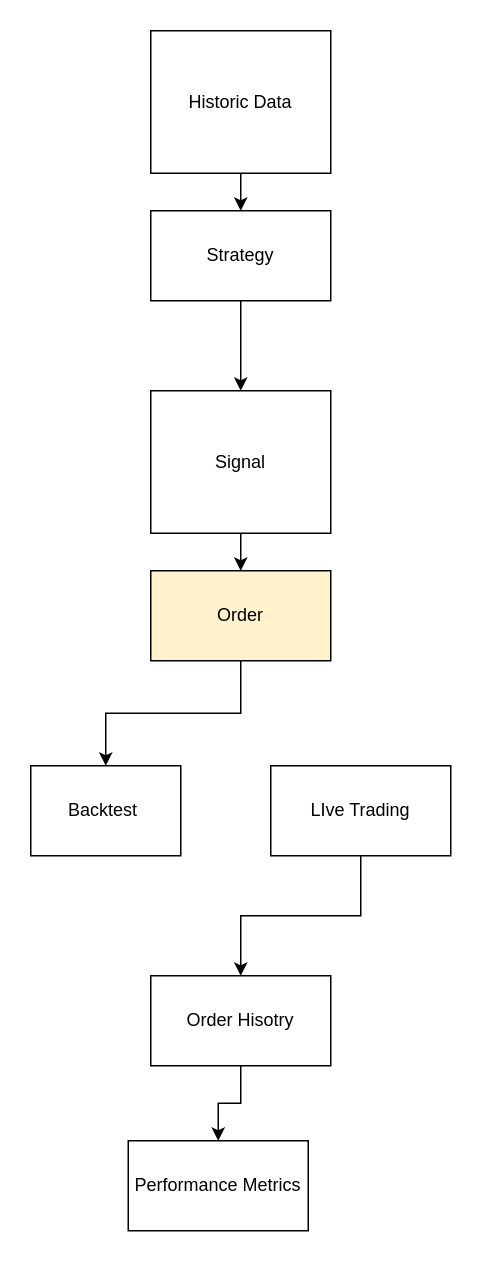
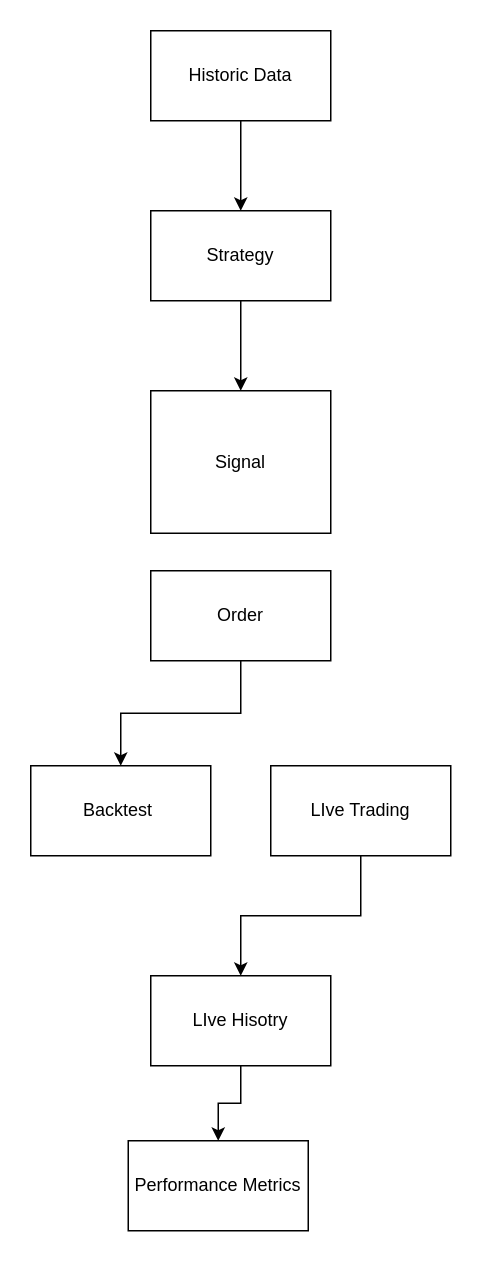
- <mxCell id="9" value="Historic Data" style="rounded=0;whiteSpace=wrap;html=1;" vertex="1" parent="1"><mxGeometry x="100" y="20" width="120" height="95" as="geometry" /></mxCell>
+ <mxCell id="9" value="Historic Data" style="rounded=0;whiteSpace=wrap;html=1;" vertex="1" parent="1"><mxGeometry x="100" y="20" width="120" height="60" as="geometry" /></mxCell>
- <mxCell id="4" style="edgeStyle=orthogonalEdgeStyle;rounded=0;orthogonalLoop=1;jettySize=auto;html=1;exitX=0.5;exitY=1;exitDx=0;exitDy=0;entryX=0.5;entryY=0;entryDx=0;entryDy=0;" edge="1" parent="1" source="5" target="7"><mxGeometry relative="1" as="geometry" /></mxCell>
- <mxCell id="7" value="Order" style="rounded=0;whiteSpace=wrap;html=1;fillColor=#fff2cc;" vertex="1" parent="1"><mxGeometry x="100" y="380" width="120" height="60" as="geometry" /></mxCell>
+ <mxCell id="7" value="Order" style="rounded=0;whiteSpace=wrap;html=1;" vertex="1" parent="1"><mxGeometry x="100" y="380" width="120" height="60" as="geometry" /></mxCell>
- <mxCell id="10" value="Backtest&amp;nbsp;" style="rounded=0;whiteSpace=wrap;html=1;" vertex="1" parent="1"><mxGeometry x="20" y="510" width="100" height="60" as="geometry" /></mxCell>
+ <mxCell id="10" value="Backtest&amp;nbsp;" style="rounded=0;whiteSpace=wrap;html=1;" vertex="1" parent="1"><mxGeometry x="20" y="510" width="120" height="60" as="geometry" /></mxCell>
- <mxCell id="14" value="Order Hisotry" style="rounded=0;whiteSpace=wrap;html=1;" vertex="1" parent="1"><mxGeometry x="100" y="650" width="120" height="60" as="geometry" /></mxCell>
+ <mxCell id="14" value="LIve Hisotry" style="rounded=0;whiteSpace=wrap;html=1;" vertex="1" parent="1"><mxGeometry x="100" y="650" width="120" height="60" as="geometry" /></mxCell>
